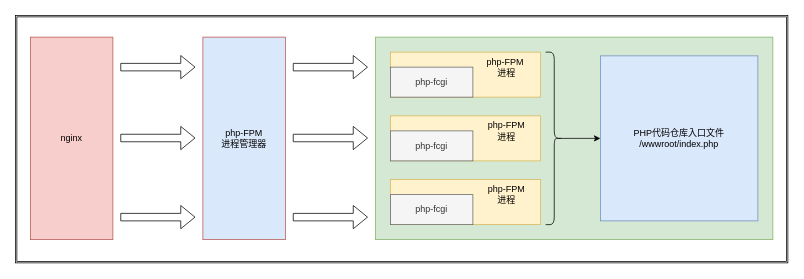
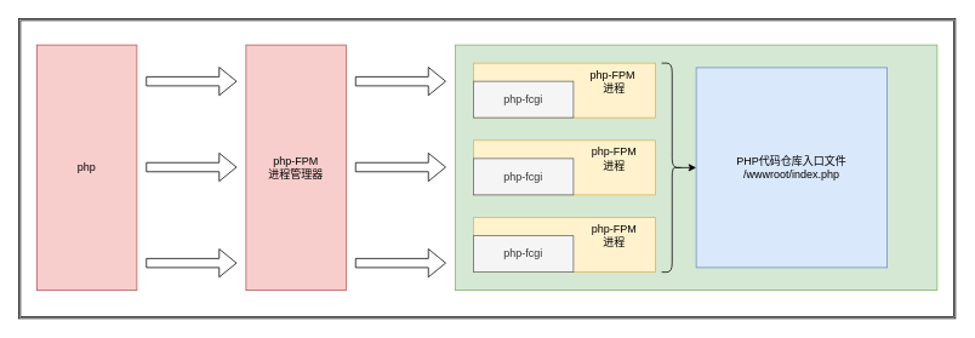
- <mxCell id="3" value="nginx" style="rounded=0;whiteSpace=wrap;html=1;fillColor=#f8cecc;strokeColor=#b85450;" parent="1" vertex="1"><mxGeometry x="40" y="49" width="110" height="270" as="geometry" /></mxCell>
+ <mxCell id="3" value="php" style="rounded=0;whiteSpace=wrap;html=1;fillColor=#f8cecc;strokeColor=#b85450;" parent="1" vertex="1"><mxGeometry x="40" y="49" width="110" height="270" as="geometry" /></mxCell>
- <mxCell id="4" value="php-FPM&lt;br&gt;进程管理器" style="rounded=0;whiteSpace=wrap;html=1;fillColor=#dae8fc;strokeColor=#b85450;" parent="1" vertex="1"><mxGeometry x="270" y="49" width="110" height="270" as="geometry" /></mxCell>
+ <mxCell id="4" value="php-FPM&lt;br&gt;进程管理器" style="rounded=0;whiteSpace=wrap;html=1;fillColor=#f8cecc;strokeColor=#b85450;" parent="1" vertex="1"><mxGeometry x="270" y="49" width="110" height="270" as="geometry" /></mxCell>
- <mxCell id="22" value="PHP代码仓库入口文件&lt;br&gt;/wwwroot/index.php" style="rounded=0;whiteSpace=wrap;html=1;fillColor=#dae8fc;strokeColor=#6c8ebf;" parent="1" vertex="1"><mxGeometry x="800" y="74" width="210" height="220" as="geometry" /></mxCell>
+ <mxCell id="22" value="PHP代码仓库入口文件&lt;br&gt;/wwwroot/index.php" style="rounded=0;whiteSpace=wrap;html=1;fillColor=#dae8fc;strokeColor=#6c8ebf;" parent="1" vertex="1"><mxGeometry x="765" y="74" width="210" height="220" as="geometry" /></mxCell>
